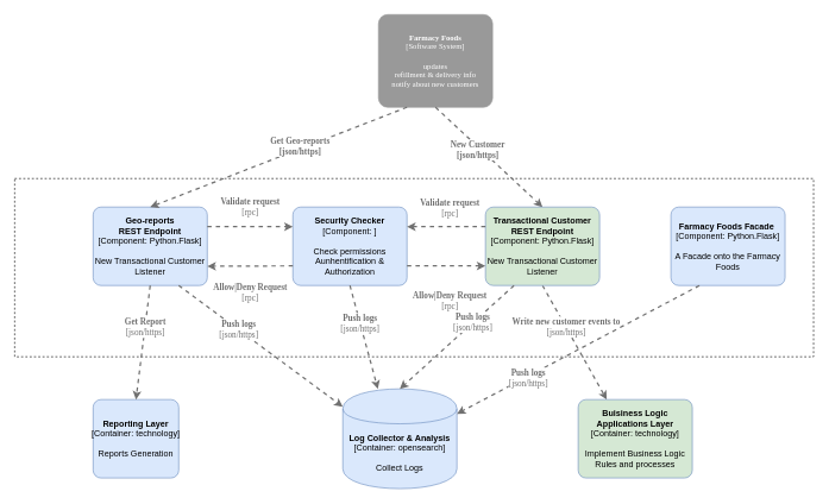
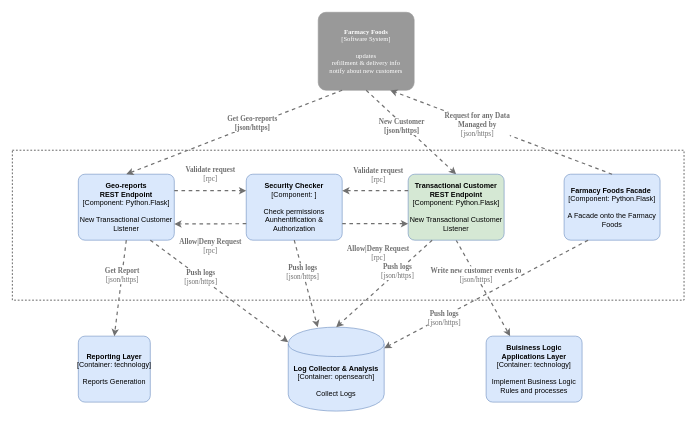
+ <mxCell id="8" value="&lt;div style=&quot;text-align: left&quot;&gt;&lt;div style=&quot;text-align: center&quot;&gt;&lt;b&gt;Request for any Data&#10;Managed by&lt;/b&gt;&lt;/div&gt;&lt;div style=&quot;text-align: center&quot;&gt;[json/https]&lt;/div&gt;&lt;/div&gt;" style="edgeStyle=none;rounded=0;html=1;entryX=0.75;entryY=1;jettySize=auto;orthogonalLoop=1;strokeColor=#707070;strokeWidth=2;fontColor=#707070;jumpStyle=none;dashed=1;metaEdit=1;metaData={&quot;c4Type&quot;:{&quot;editable&quot;:false}};fontFamily=PT Mono;fontSize=12;startArrow=none;startFill=0;endArrow=classic;endFill=1;verticalAlign=middle;entryDx=0;entryDy=0;entryPerimeter=0;exitX=0.5;exitY=0;exitDx=0;exitDy=0;exitPerimeter=0;" parent="1" source="7" target="3" edge="1"><mxGeometry x="0.211" y="2" width="160" relative="1" as="geometry"><mxPoint x="1230" y="100" as="sourcePoint" /><mxPoint x="1230" y="235" as="targetPoint" /><mxPoint as="offset" /></mxGeometry></mxCell>
- <mxCell id="12" value="&lt;b&gt;Buisiness Logic Applications Layer&lt;/b&gt;&lt;br&gt;&lt;div&gt;[Container: technology&lt;span&gt;]&lt;/span&gt;&lt;/div&gt;&lt;br&gt;&lt;div&gt;Implement Business Logic&lt;br&gt;Rules and processes&lt;/div&gt;" style="rounded=1;whiteSpace=wrap;html=1;labelBackgroundColor=none;fillColor=#d5e8d4;fontColor=#000000;align=center;arcSize=10;strokeColor=#6c8ebf;points=[[0.25,0,0],[0.5,0,0],[0.75,0,0],[1,0.25,0],[1,0.5,0],[1,0.75,0],[0.75,1,0],[0.5,1,0],[0.25,1,0],[0,0.75,0],[0,0.5,0],[0,0.25,0]];" vertex="1" parent="1"><mxGeometry x="810" y="560" width="160" height="110.0" as="geometry" /></mxCell>
+ <mxCell id="12" value="&lt;b&gt;Buisiness Logic Applications Layer&lt;/b&gt;&lt;br&gt;&lt;div&gt;[Container: technology&lt;span&gt;]&lt;/span&gt;&lt;/div&gt;&lt;br&gt;&lt;div&gt;Implement Business Logic&lt;br&gt;Rules and processes&lt;/div&gt;" style="rounded=1;whiteSpace=wrap;html=1;labelBackgroundColor=none;fillColor=#dae8fc;fontColor=#000000;align=center;arcSize=10;strokeColor=#6c8ebf;points=[[0.25,0,0],[0.5,0,0],[0.75,0,0],[1,0.25,0],[1,0.5,0],[1,0.75,0],[0.75,1,0],[0.5,1,0],[0.25,1,0],[0,0.75,0],[0,0.5,0],[0,0.25,0]];" vertex="1" parent="1"><mxGeometry x="810" y="560" width="160" height="110.0" as="geometry" /></mxCell>
